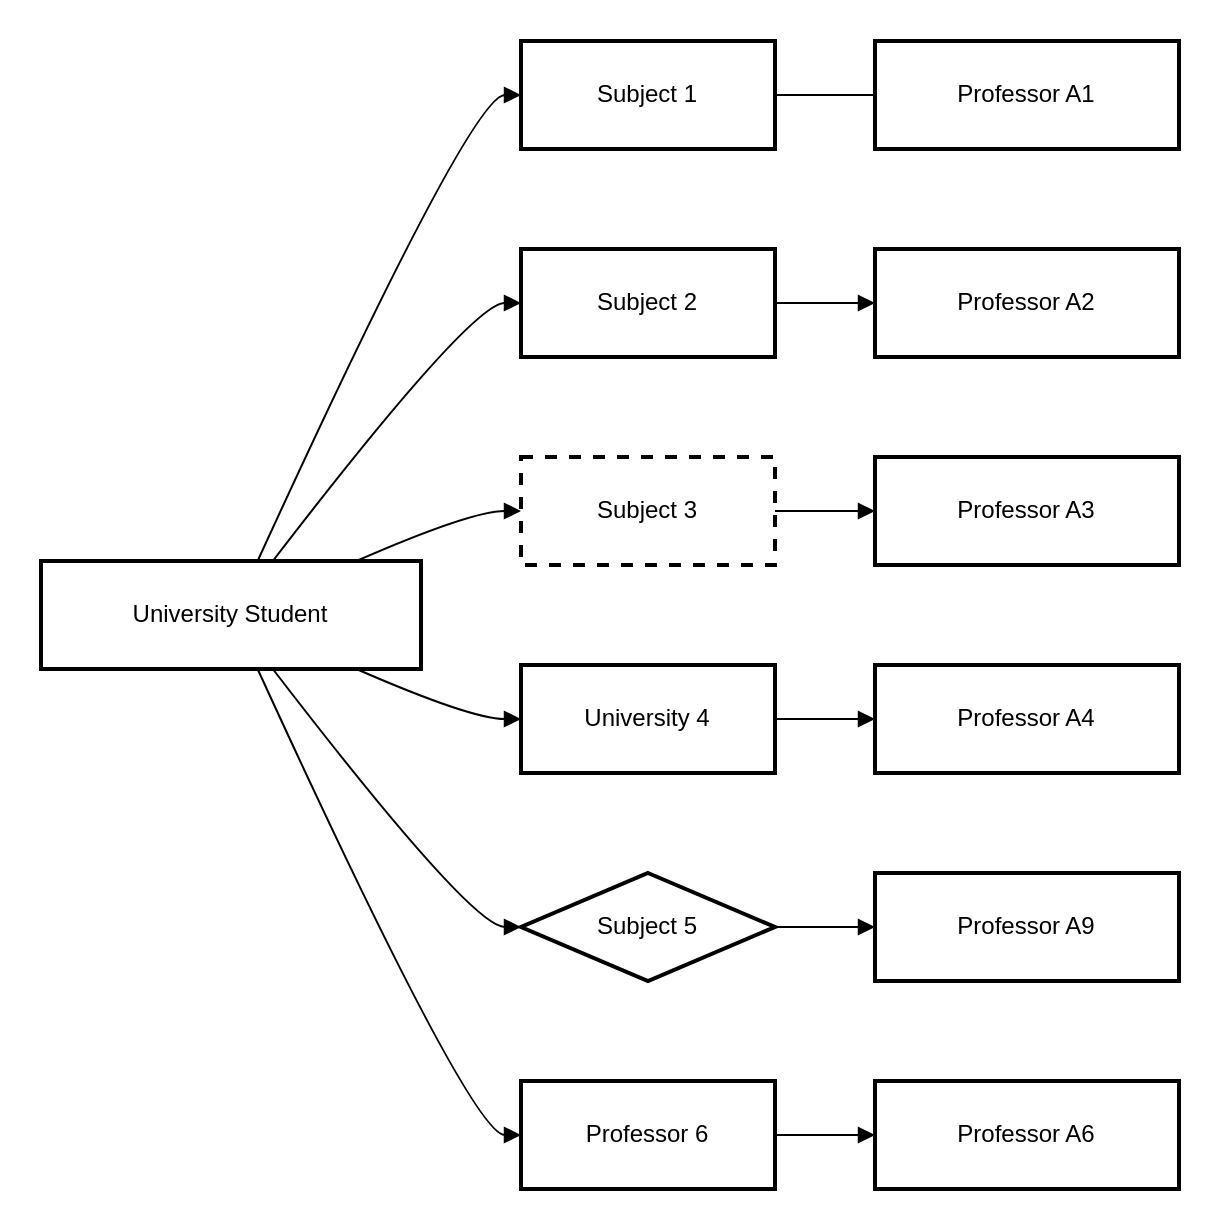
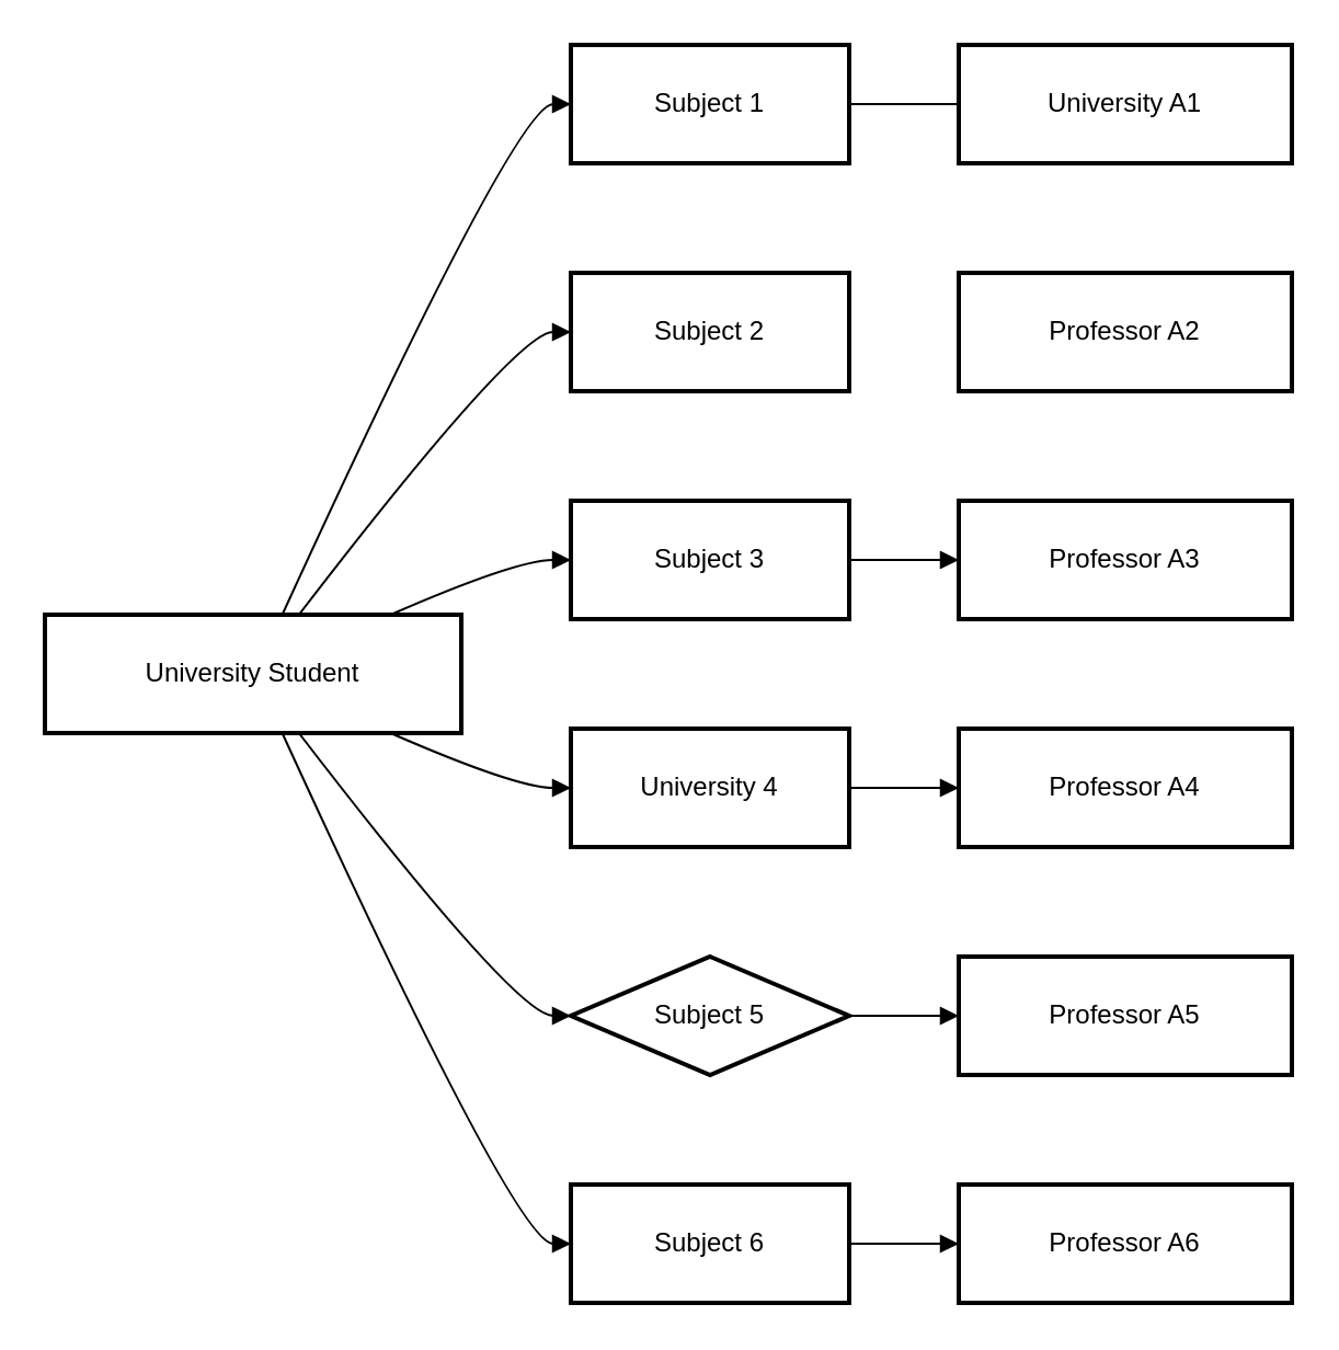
- <mxCell id="9" value="Professor A1" style="whiteSpace=wrap;strokeWidth=2;" vertex="1" parent="1"><mxGeometry x="437" y="20" width="152" height="54" as="geometry" /></mxCell>
+ <mxCell id="9" value="University A1" style="whiteSpace=wrap;strokeWidth=2;" vertex="1" parent="1"><mxGeometry x="437" y="20" width="152" height="54" as="geometry" /></mxCell>
- <mxCell id="22" value="" style="curved=1;startArrow=none;endArrow=block;exitX=1;exitY=0.5;entryX=0;entryY=0.5;" edge="1" parent="1" source="4" target="10"><mxGeometry relative="1" as="geometry"><Array as="points" /></mxGeometry></mxCell>
- <mxCell id="5" value="Subject 3" style="whiteSpace=wrap;strokeWidth=2;dashed=1;" vertex="1" parent="1"><mxGeometry x="260" y="228" width="127" height="54" as="geometry" /></mxCell>
+ <mxCell id="5" value="Subject 3" style="whiteSpace=wrap;strokeWidth=2;" vertex="1" parent="1"><mxGeometry x="260" y="228" width="127" height="54" as="geometry" /></mxCell>
- <mxCell id="13" value="Professor A9" style="whiteSpace=wrap;strokeWidth=2;" vertex="1" parent="1"><mxGeometry x="437" y="436" width="152" height="54" as="geometry" /></mxCell>
+ <mxCell id="13" value="Professor A5" style="whiteSpace=wrap;strokeWidth=2;" vertex="1" parent="1"><mxGeometry x="437" y="436" width="152" height="54" as="geometry" /></mxCell>
- <mxCell id="8" value="Professor 6" style="whiteSpace=wrap;strokeWidth=2;" vertex="1" parent="1"><mxGeometry x="260" y="540" width="127" height="54" as="geometry" /></mxCell>
+ <mxCell id="8" value="Subject 6" style="whiteSpace=wrap;strokeWidth=2;" vertex="1" parent="1"><mxGeometry x="260" y="540" width="127" height="54" as="geometry" /></mxCell>
